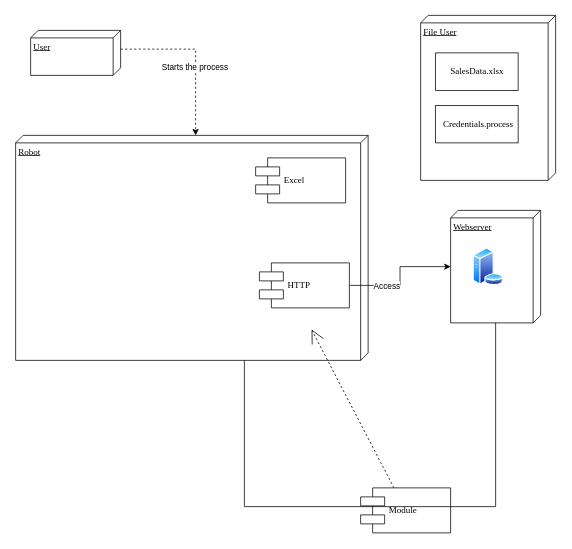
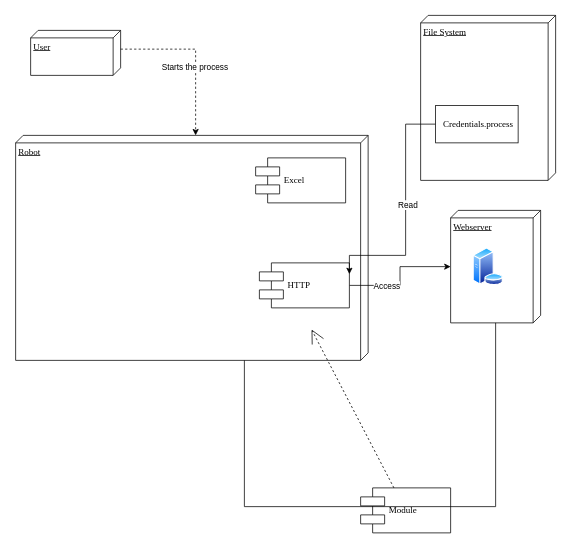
- <mxCell id="3" value="File User" style="verticalAlign=top;align=left;spacingTop=8;spacingLeft=2;spacingRight=12;shape=cube;size=10;direction=south;fontStyle=4;html=1;rounded=0;shadow=0;comic=0;labelBackgroundColor=none;strokeWidth=1;fontFamily=Verdana;fontSize=12" parent="1" vertex="1"><mxGeometry x="560" y="20" width="180" height="220" as="geometry" /></mxCell>
+ <mxCell id="3" value="File System" style="verticalAlign=top;align=left;spacingTop=8;spacingLeft=2;spacingRight=12;shape=cube;size=10;direction=south;fontStyle=4;html=1;rounded=0;shadow=0;comic=0;labelBackgroundColor=none;strokeWidth=1;fontFamily=Verdana;fontSize=12" parent="1" vertex="1"><mxGeometry x="560" y="20" width="180" height="220" as="geometry" /></mxCell>
- <mxCell id="6" value="SalesData.xlsx" style="html=1;rounded=0;shadow=0;comic=0;labelBackgroundColor=none;strokeWidth=1;fontFamily=Verdana;fontSize=12;align=center;" parent="1" vertex="1"><mxGeometry x="580" y="70" width="110" height="50" as="geometry" /></mxCell>
+ <mxCell id="17" style="edgeStyle=orthogonalEdgeStyle;rounded=0;orthogonalLoop=1;jettySize=auto;html=1;entryX=1;entryY=0.25;entryDx=0;entryDy=0;" edge="1" parent="1" source="19" target="15"><mxGeometry relative="1" as="geometry"><Array as="points"><mxPoint x="540" y="165" /><mxPoint x="540" y="340" /></Array></mxGeometry></mxCell>
+ <mxCell id="18" value="Read" style="edgeLabel;html=1;align=center;verticalAlign=middle;resizable=0;points=[];" vertex="1" connectable="0" parent="17"><mxGeometry x="-0.066" y="2" relative="1" as="geometry"><mxPoint as="offset" /></mxGeometry></mxCell>
